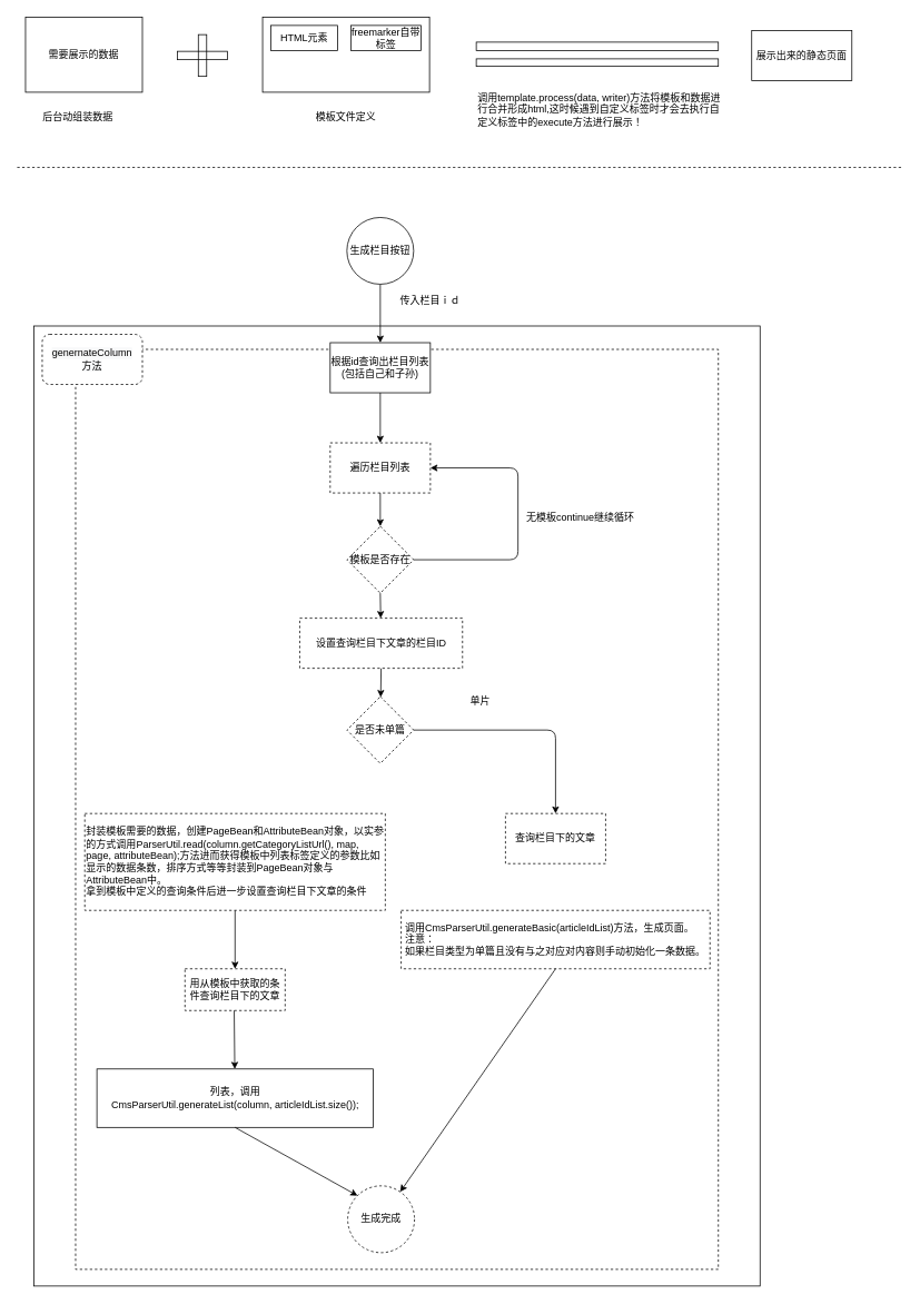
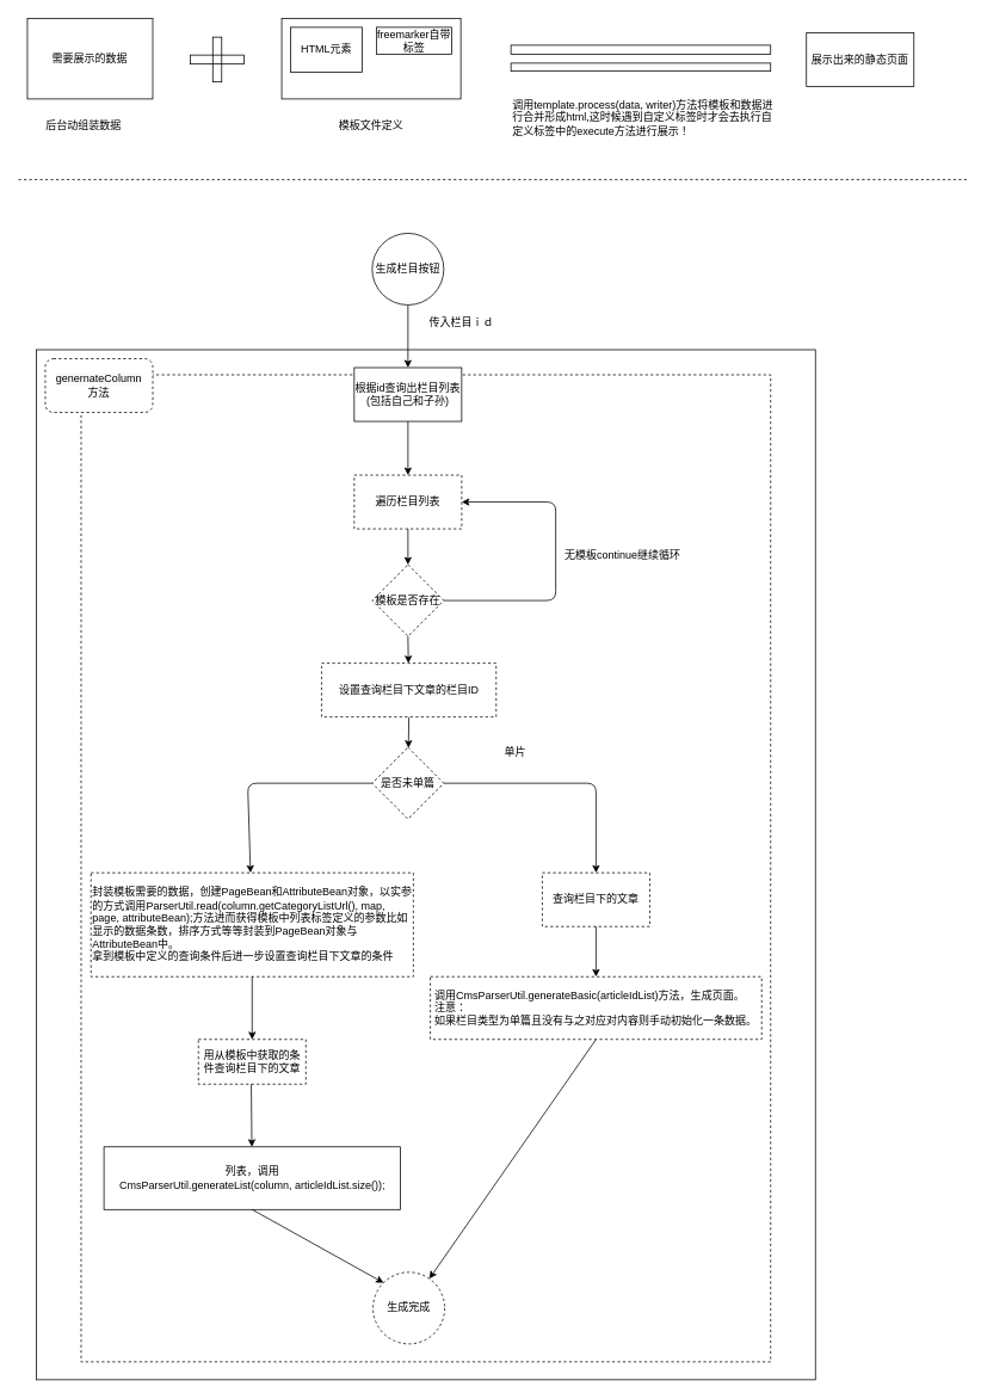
- <mxCell id="4" value="HTML元素" style="rounded=0;whiteSpace=wrap;html=1;strokeColor=#000000;fillColor=none;" parent="1" vertex="1"><mxGeometry x="324" y="30" width="80" height="30" as="geometry" /></mxCell>
+ <mxCell id="4" value="HTML元素" style="rounded=0;whiteSpace=wrap;html=1;strokeColor=#000000;fillColor=none;" parent="1" vertex="1"><mxGeometry x="324" y="30" width="80" height="50" as="geometry" /></mxCell>
+ <mxCell id="26" value="" style="endArrow=classic;html=1;exitX=0;exitY=0.5;exitDx=0;exitDy=0;" edge="1" parent="1" source="19" target="40"><mxGeometry width="50" height="50" relative="1" as="geometry"><mxPoint x="410" y="924" as="sourcePoint" /><mxPoint y="1030" as="targetPoint" x="250" /><Array as="points"><mxPoint x="276" y="874" /></Array></mxGeometry></mxCell>
+ <mxCell id="35" value="" style="endArrow=classic;html=1;exitX=0.5;exitY=1;exitDx=0;exitDy=0;entryX=0.5;entryY=0;entryDx=0;entryDy=0;" edge="1" parent="1" source="34" target="21"><mxGeometry width="50" height="50" relative="1" as="geometry"><mxPoint x="640" y="1080" as="sourcePoint" /><mxPoint x="655" y="1090" as="targetPoint" /></mxGeometry></mxCell>
